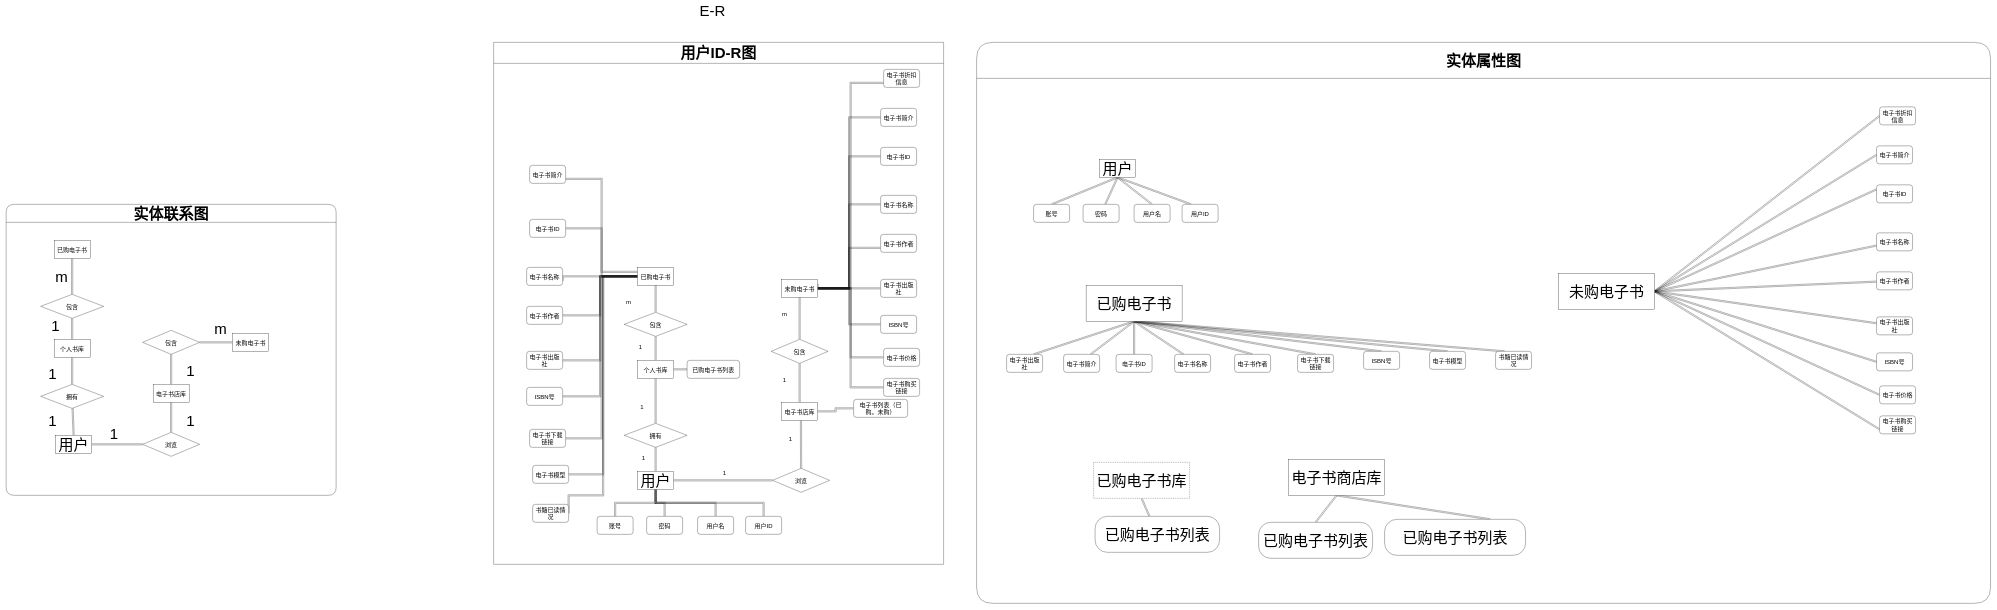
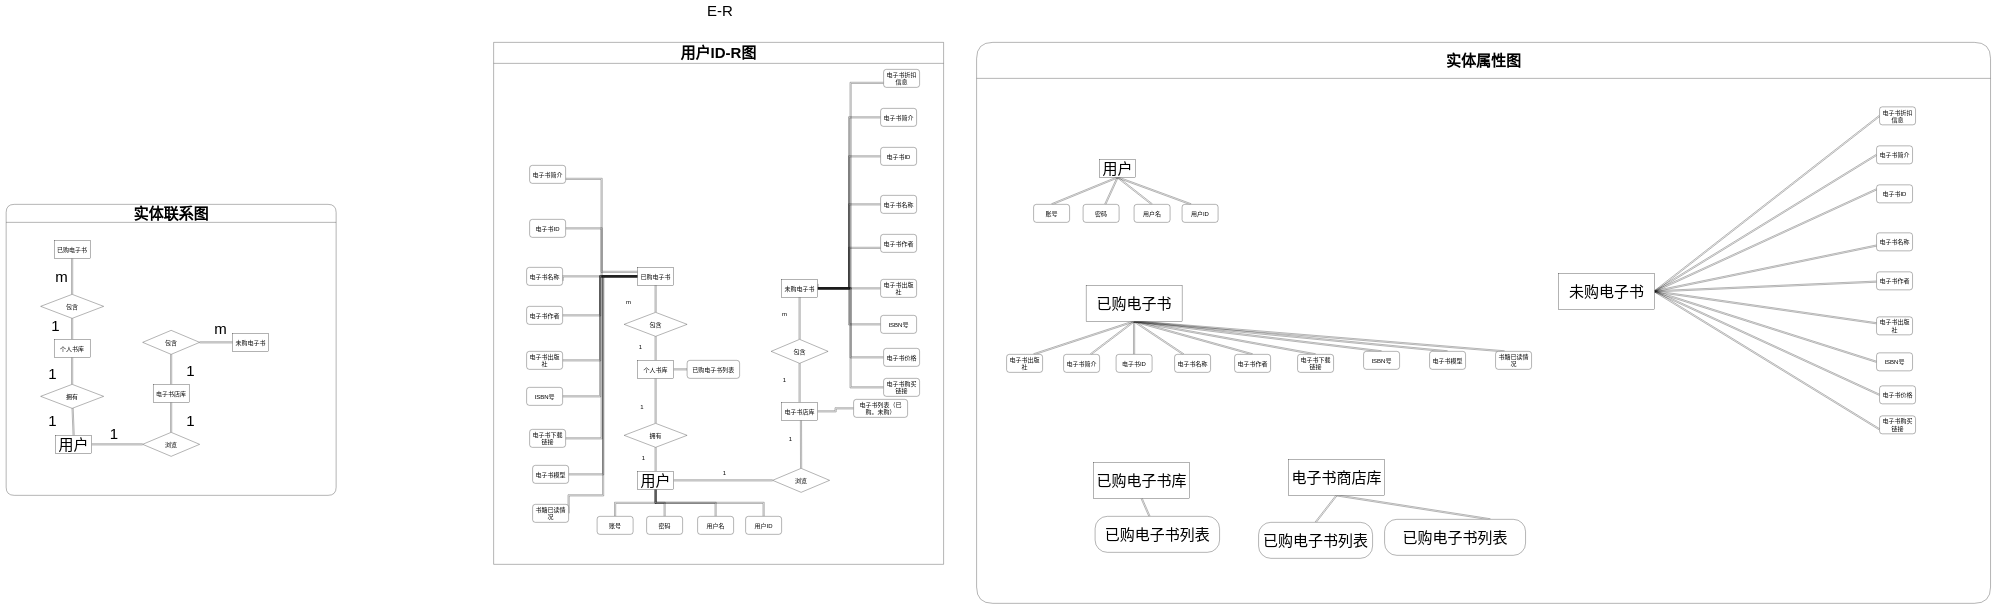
- <mxCell id="2" value="&lt;blockquote style=&quot;margin: 0px 0px 0px 40px; border: none; padding: 0px; font-size: 50px;&quot;&gt;E-R&lt;/blockquote&gt;" style="text;html=1;strokeColor=none;fillColor=none;align=center;verticalAlign=middle;whiteSpace=wrap;rounded=0;" vertex="1" parent="1"><mxGeometry x="2225" y="20" width="260" height="30" as="geometry" /></mxCell>
+ <mxCell id="2" value="&lt;blockquote style=&quot;margin: 0px 0px 0px 40px; border: none; padding: 0px; font-size: 50px;&quot;&gt;E-R&lt;/blockquote&gt;" style="text;html=1;strokeColor=none;fillColor=none;align=center;verticalAlign=middle;whiteSpace=wrap;rounded=0;" vertex="1" parent="1"><mxGeometry x="2250" y="20" width="260" height="30" as="geometry" /></mxCell>
- <mxCell id="106" value="已购电子书库" style="rounded=0;whiteSpace=wrap;html=1;fontSize=50;dashed=1;" vertex="1" parent="1"><mxGeometry x="3645" y="1540" width="320" height="120" as="geometry" /></mxCell>
+ <mxCell id="106" value="已购电子书库" style="rounded=0;whiteSpace=wrap;html=1;fontSize=50;" vertex="1" parent="1"><mxGeometry x="3645" y="1540" width="320" height="120" as="geometry" /></mxCell>
